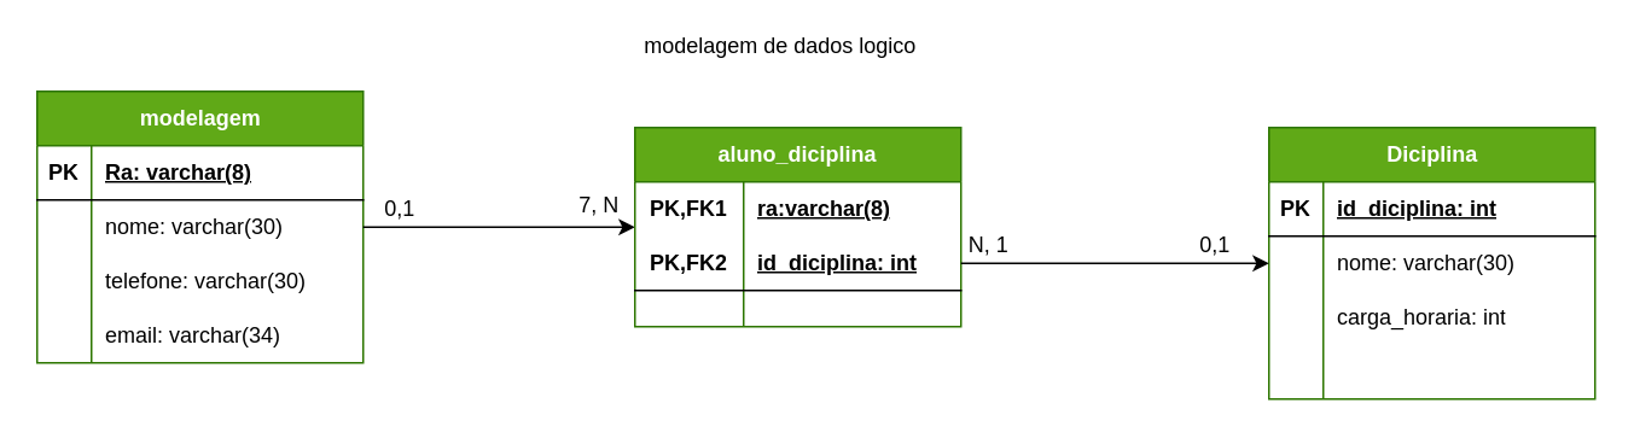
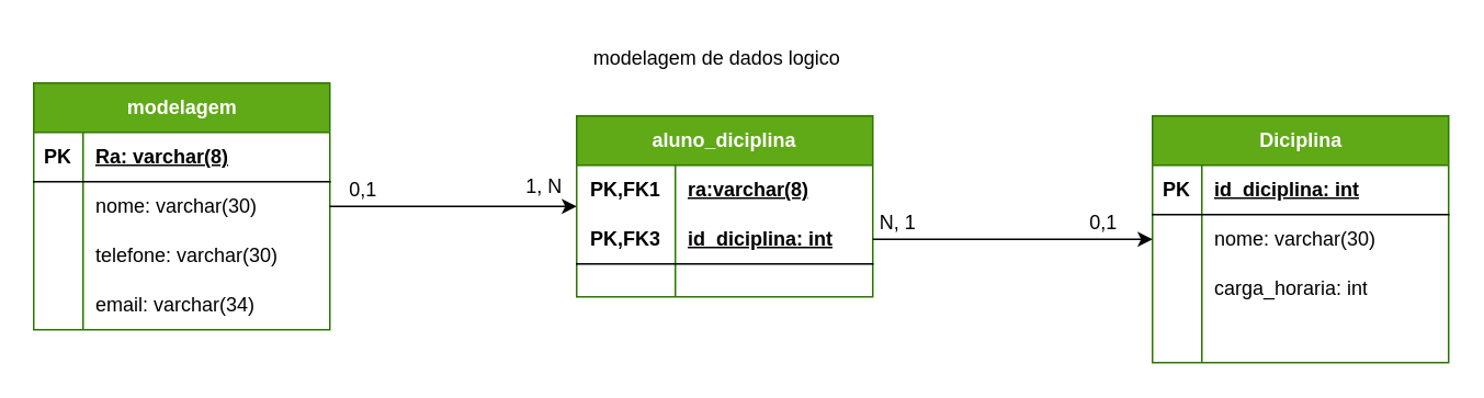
- <mxCell id="44" value="modelagem de dados logico" style="text;html=1;align=center;verticalAlign=middle;resizable=0;points=[];autosize=1;strokeColor=none;fillColor=none;" parent="1" vertex="1"><mxGeometry x="345" y="10" width="170" height="30" as="geometry" /></mxCell>
+ <mxCell id="44" value="modelagem de dados logico" style="text;html=1;align=center;verticalAlign=middle;resizable=0;points=[];autosize=1;strokeColor=none;fillColor=none;" parent="1" vertex="1"><mxGeometry x="350" y="20" width="170" height="30" as="geometry" /></mxCell>
- <mxCell id="41" value="7, N" style="text;html=1;align=center;verticalAlign=middle;resizable=0;points=[];autosize=1;strokeColor=none;fillColor=none;" parent="1" vertex="1"><mxGeometry x="305" y="98" width="50" height="30" as="geometry" /></mxCell>
+ <mxCell id="41" value="1, N" style="text;html=1;align=center;verticalAlign=middle;resizable=0;points=[];autosize=1;strokeColor=none;fillColor=none;" parent="1" vertex="1"><mxGeometry x="305" y="98" width="50" height="30" as="geometry" /></mxCell>
- <mxCell id="21" value="PK,FK2" style="shape=partialRectangle;connectable=0;fillColor=none;top=0;left=0;bottom=0;right=0;fontStyle=1;overflow=hidden;html=1;whiteSpace=wrap;" parent="20" vertex="1"><mxGeometry width="60" height="30" as="geometry"><mxRectangle width="60" height="30" as="alternateBounds" /></mxGeometry></mxCell>
+ <mxCell id="21" value="PK,FK3" style="shape=partialRectangle;connectable=0;fillColor=none;top=0;left=0;bottom=0;right=0;fontStyle=1;overflow=hidden;html=1;whiteSpace=wrap;" parent="20" vertex="1"><mxGeometry width="60" height="30" as="geometry"><mxRectangle width="60" height="30" as="alternateBounds" /></mxGeometry></mxCell>
